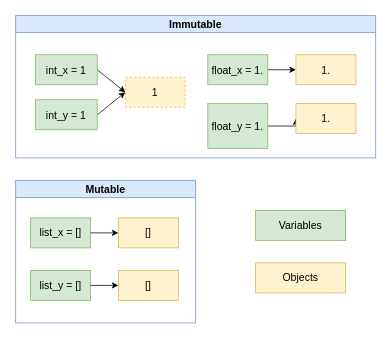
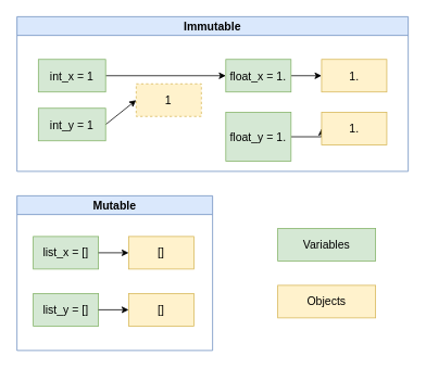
- <mxCell id="3" style="rounded=0;orthogonalLoop=1;jettySize=auto;html=1;exitX=1;exitY=0.5;exitDx=0;exitDy=0;entryX=0;entryY=0.5;entryDx=0;entryDy=0;fontSize=14;" edge="1" parent="2" source="4" target="7"><mxGeometry relative="1" as="geometry" /></mxCell>
+ <mxCell id="3" style="rounded=0;orthogonalLoop=1;jettySize=auto;html=1;exitX=1;exitY=0.5;exitDx=0;exitDy=0;fontSize=14;" edge="1" parent="2" source="4" target="9"><mxGeometry relative="1" as="geometry" /></mxCell>
